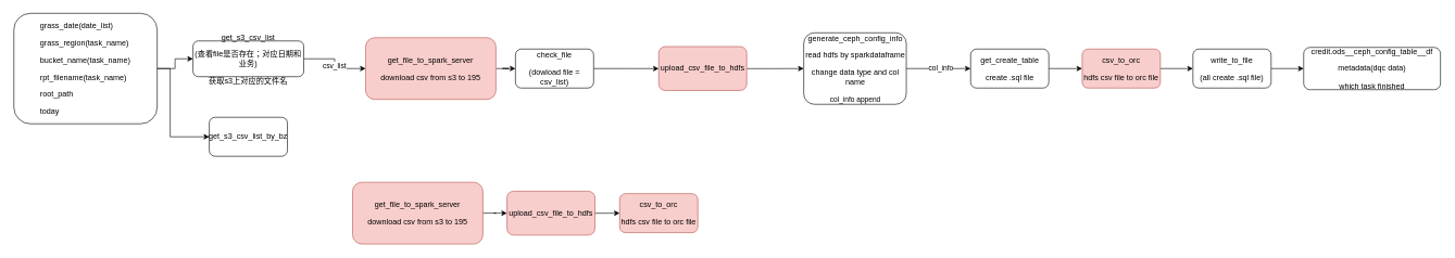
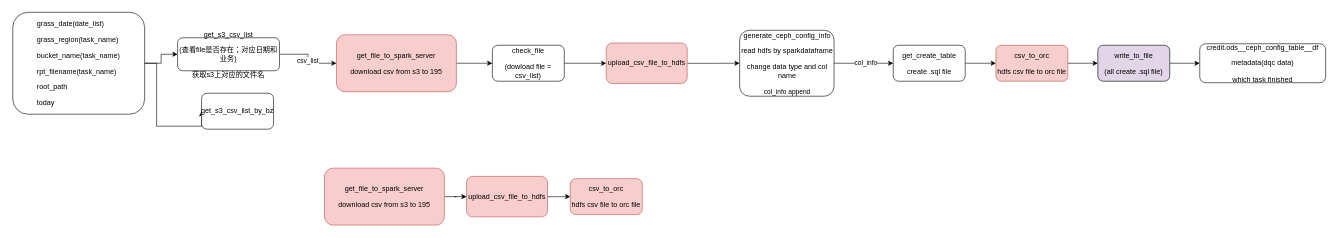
- <mxCell id="12" value="&lt;p data-pm-slice=&quot;1 1 []&quot;&gt;check_file&lt;/p&gt;&lt;p data-pm-slice=&quot;1 1 []&quot;&gt;(dowload file = csv_list)&lt;/p&gt;" style="whiteSpace=wrap;html=1;rounded=1;" vertex="1" parent="1"><mxGeometry x="790" y="75" width="120" height="60" as="geometry" /></mxCell>
+ <mxCell id="12" value="&lt;p data-pm-slice=&quot;1 1 []&quot;&gt;check_file&lt;/p&gt;&lt;p data-pm-slice=&quot;1 1 []&quot;&gt;(dowload file = csv_list)&lt;/p&gt;" style="whiteSpace=wrap;html=1;rounded=1;" vertex="1" parent="1"><mxGeometry x="820" y="75" width="120" height="60" as="geometry" /></mxCell>
- <mxCell id="23" value="&lt;p data-pm-slice=&quot;1 1 []&quot;&gt;write_to_file&lt;/p&gt;&lt;p data-pm-slice=&quot;1 1 []&quot;&gt;(all create .sql file)&lt;/p&gt;" style="whiteSpace=wrap;html=1;rounded=1;" vertex="1" parent="1"><mxGeometry x="1830" y="75" width="120" height="60" as="geometry" /></mxCell>
+ <mxCell id="23" value="&lt;p data-pm-slice=&quot;1 1 []&quot;&gt;write_to_file&lt;/p&gt;&lt;p data-pm-slice=&quot;1 1 []&quot;&gt;(all create .sql file)&lt;/p&gt;" style="whiteSpace=wrap;html=1;rounded=1;fillColor=#e1d5e7;" vertex="1" parent="1"><mxGeometry x="1830" y="75" width="120" height="60" as="geometry" /></mxCell>
- <mxCell id="10" value="&lt;p data-pm-slice=&quot;1 1 []&quot;&gt;get_s3_csv_list_by_bz&lt;/p&gt;" style="whiteSpace=wrap;html=1;rounded=1;" vertex="1" parent="1"><mxGeometry x="320" y="180" width="120" height="60" as="geometry" /></mxCell>
+ <mxCell id="10" value="&lt;p data-pm-slice=&quot;1 1 []&quot;&gt;get_s3_csv_list_by_bz&lt;/p&gt;" style="whiteSpace=wrap;html=1;rounded=1;" vertex="1" parent="1"><mxGeometry x="335" y="155" width="120" height="60" as="geometry" /></mxCell>
